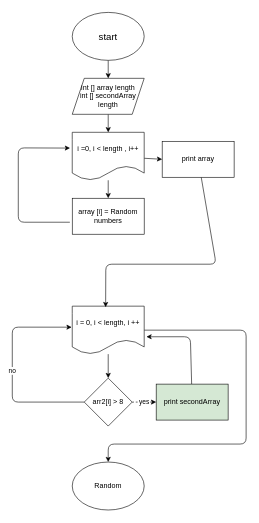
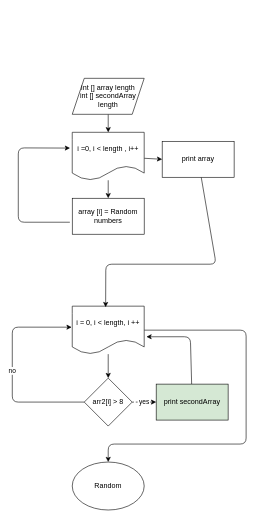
- <mxCell id="3" value="start" style="ellipse;whiteSpace=wrap;html=1;fontSize=16;" parent="1" vertex="1"><mxGeometry x="120" y="20" width="120" height="80" as="geometry" /></mxCell>
- <mxCell id="2" style="edgeStyle=none;html=1;entryX=0.5;entryY=0;entryDx=0;entryDy=0;" parent="1" source="3" target="5" edge="1"><mxGeometry relative="1" as="geometry" /></mxCell>
